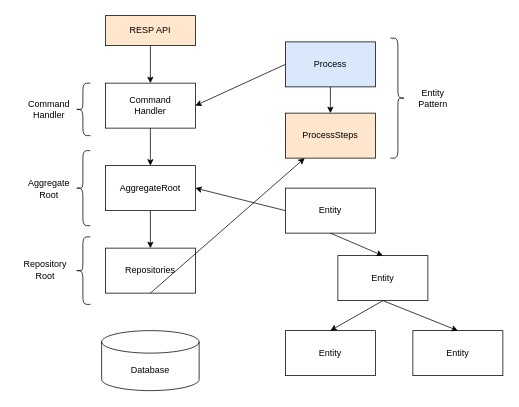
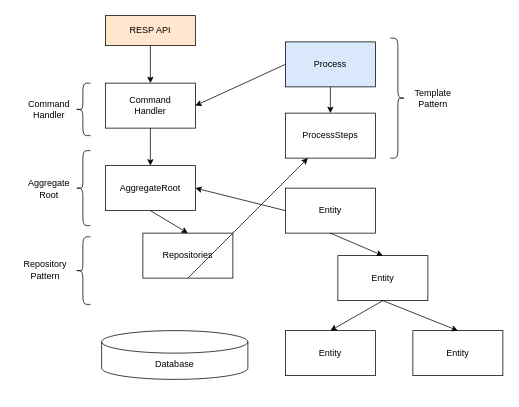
- <mxCell id="14" value="Entity&lt;div&gt;Pattern&lt;/div&gt;" style="text;html=1;align=center;verticalAlign=middle;whiteSpace=wrap;rounded=0;" vertex="1" parent="1"><mxGeometry x="547" y="115" width="60" height="30" as="geometry" /></mxCell>
+ <mxCell id="14" value="Template&lt;div&gt;Pattern&lt;/div&gt;" style="text;html=1;align=center;verticalAlign=middle;whiteSpace=wrap;rounded=0;" vertex="1" parent="1"><mxGeometry x="547" y="115" width="60" height="30" as="geometry" /></mxCell>
- <mxCell id="11" value="ProcessSteps" style="rounded=0;whiteSpace=wrap;html=1;fillColor=#ffe6cc;" vertex="1" parent="1"><mxGeometry x="380" y="150" width="120" height="60" as="geometry" /></mxCell>
+ <mxCell id="11" value="ProcessSteps" style="rounded=0;whiteSpace=wrap;html=1;" vertex="1" parent="1"><mxGeometry x="380" y="150" width="120" height="60" as="geometry" /></mxCell>
- <mxCell id="30" value="Repository&lt;br&gt;Root" style="text;html=1;align=center;verticalAlign=middle;whiteSpace=wrap;rounded=0;" vertex="1" parent="1"><mxGeometry x="20" y="344" width="80" height="30" as="geometry" /></mxCell>
+ <mxCell id="30" value="Repository&lt;br&gt;Pattern" style="text;html=1;align=center;verticalAlign=middle;whiteSpace=wrap;rounded=0;" vertex="1" parent="1"><mxGeometry x="20" y="344" width="80" height="30" as="geometry" /></mxCell>
- <mxCell id="22" value="Repositories" style="rounded=0;whiteSpace=wrap;html=1;" vertex="1" parent="1"><mxGeometry x="140" y="330" width="120" height="60" as="geometry" /></mxCell>
+ <mxCell id="22" value="Repositories" style="rounded=0;whiteSpace=wrap;html=1;" vertex="1" parent="1"><mxGeometry x="190" y="310" width="120" height="60" as="geometry" /></mxCell>
- <mxCell id="21" value="Database" style="shape=cylinder3;whiteSpace=wrap;html=1;boundedLbl=1;backgroundOutline=1;size=15;" vertex="1" parent="1"><mxGeometry x="135" y="440" width="130" height="80" as="geometry" /></mxCell>
+ <mxCell id="21" value="Database" style="shape=cylinder3;whiteSpace=wrap;html=1;boundedLbl=1;backgroundOutline=1;size=15;" vertex="1" parent="1"><mxGeometry x="135" y="440" width="195" height="65" as="geometry" /></mxCell>
